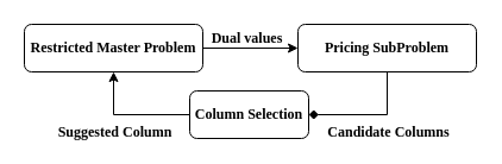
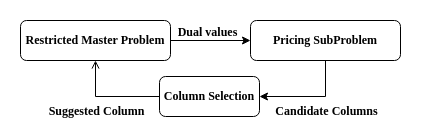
- <mxCell id="8" style="edgeStyle=orthogonalEdgeStyle;rounded=0;orthogonalLoop=1;jettySize=auto;html=1;exitX=0;exitY=0.5;exitDx=0;exitDy=0;entryX=0.5;entryY=1;entryDx=0;entryDy=0;fontFamily=Times New Roman;fontStyle=1" edge="1" parent="1" source="9" target="4"><mxGeometry relative="1" as="geometry" /></mxCell>
+ <mxCell id="8" style="edgeStyle=orthogonalEdgeStyle;rounded=0;orthogonalLoop=1;jettySize=auto;html=1;exitX=0;exitY=0.5;exitDx=0;exitDy=0;entryX=0.5;entryY=1;entryDx=0;entryDy=0;fontFamily=Times New Roman;fontStyle=1;endArrow=open;" edge="1" parent="1" source="9" target="4"><mxGeometry relative="1" as="geometry" /></mxCell>
- <mxCell id="5" style="edgeStyle=orthogonalEdgeStyle;rounded=0;orthogonalLoop=1;jettySize=auto;html=1;exitX=0.5;exitY=1;exitDx=0;exitDy=0;entryX=1;entryY=0.5;entryDx=0;entryDy=0;fontFamily=Times New Roman;fontStyle=1;endArrow=diamond;" edge="1" parent="1" source="7" target="9"><mxGeometry relative="1" as="geometry" /></mxCell>
+ <mxCell id="5" style="edgeStyle=orthogonalEdgeStyle;rounded=0;orthogonalLoop=1;jettySize=auto;html=1;exitX=0.5;exitY=1;exitDx=0;exitDy=0;entryX=1;entryY=0.5;entryDx=0;entryDy=0;fontFamily=Times New Roman;fontStyle=1" edge="1" parent="1" source="7" target="9"><mxGeometry relative="1" as="geometry" /></mxCell>
